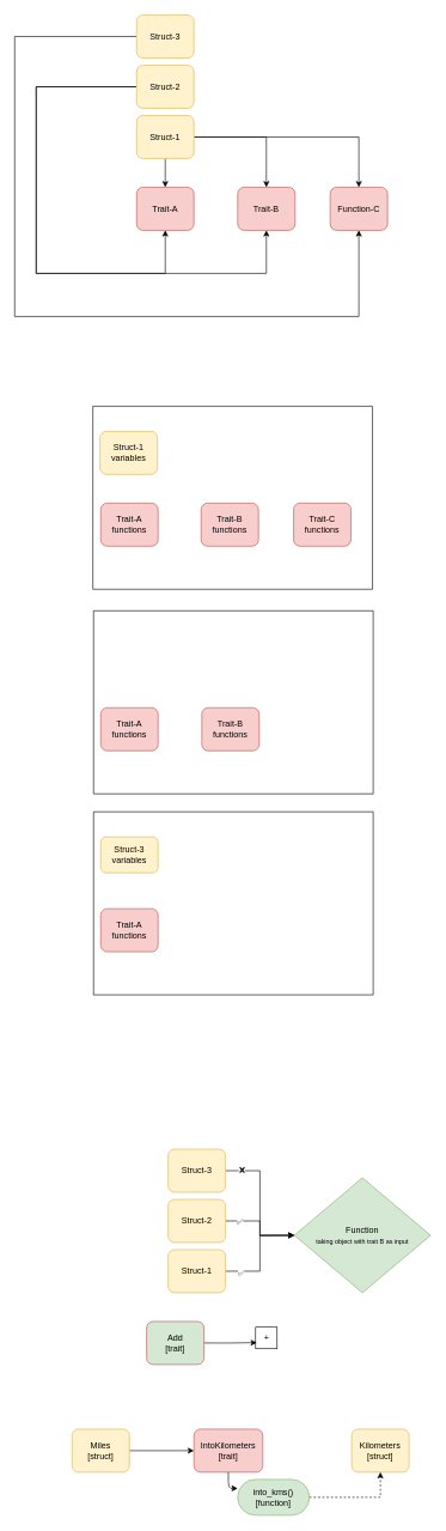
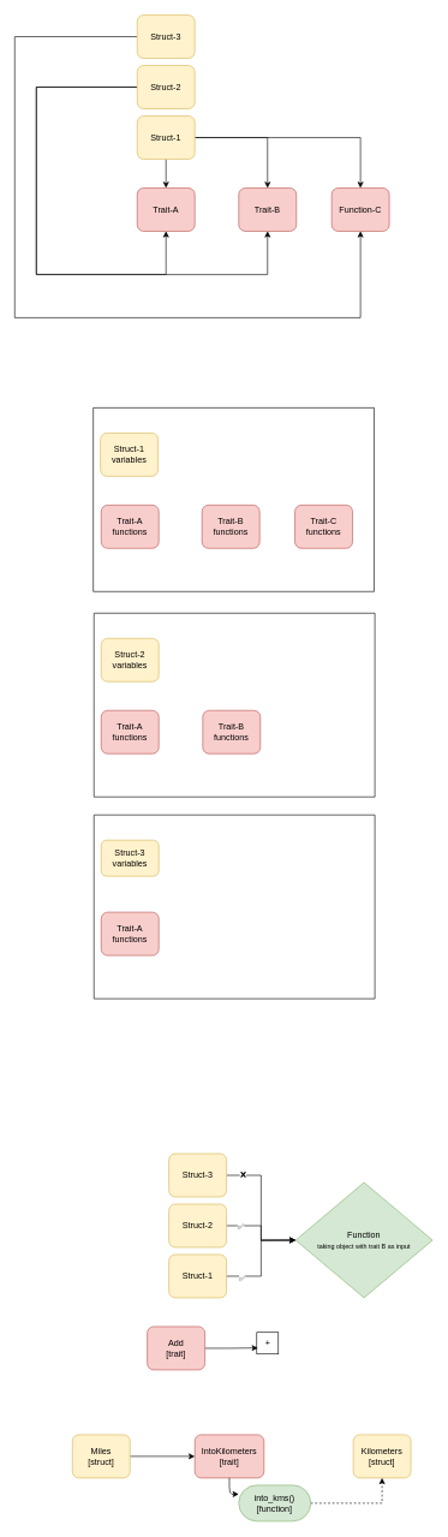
+ <mxCell id="15" value="Struct-2 variables" style="rounded=1;whiteSpace=wrap;html=1;fillColor=#fff2cc;strokeColor=#d6b656;" vertex="1" parent="14"><mxGeometry x="10" y="35" width="80" height="60" as="geometry" /></mxCell>
- <mxCell id="40" value="Add&lt;br&gt;[trait]" style="rounded=1;whiteSpace=wrap;html=1;fillColor=#d5e8d4;strokeColor=#b85450;" vertex="1" parent="1"><mxGeometry x="204" y="1840" width="80" height="60" as="geometry" /></mxCell>
+ <mxCell id="40" value="Add&lt;br&gt;[trait]" style="rounded=1;whiteSpace=wrap;html=1;fillColor=#f8cecc;strokeColor=#b85450;" vertex="1" parent="1"><mxGeometry x="204" y="1840" width="80" height="60" as="geometry" /></mxCell>
